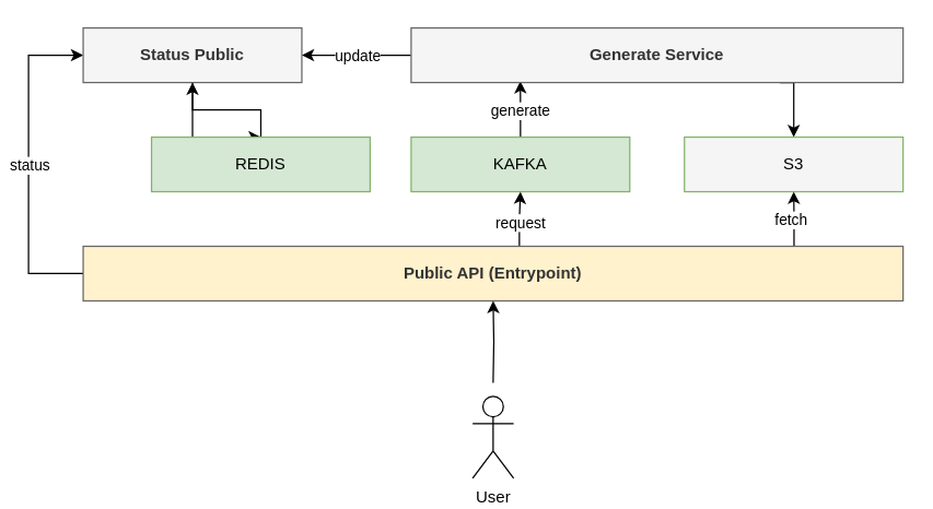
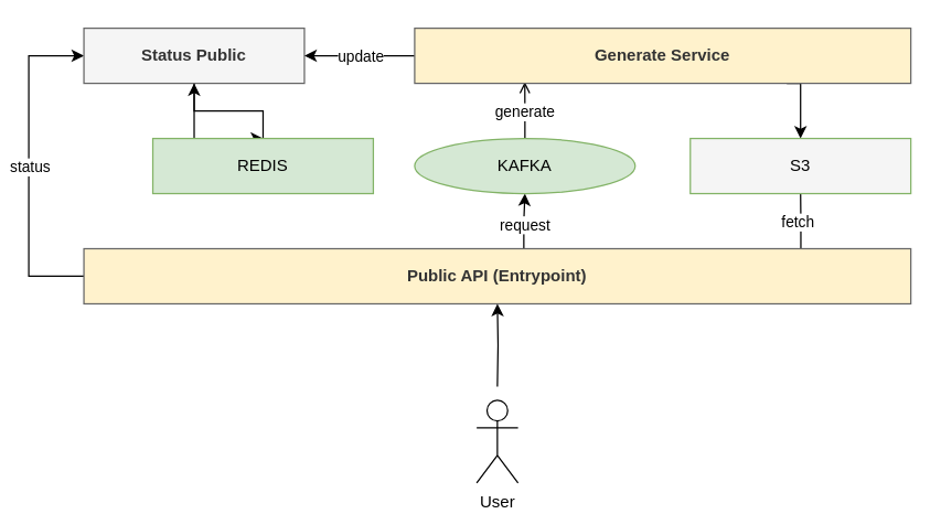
- <mxCell id="17" value="&lt;b&gt;Generate Service&lt;/b&gt;" style="rounded=0;whiteSpace=wrap;html=1;fillColor=#f5f5f5;strokeColor=#666666;fontColor=#333333;" parent="1" vertex="1"><mxGeometry x="300" y="20" width="360" height="40" as="geometry" /></mxCell>
+ <mxCell id="17" value="&lt;b&gt;Generate Service&lt;/b&gt;" style="rounded=0;whiteSpace=wrap;html=1;fillColor=#fff2cc;strokeColor=#666666;fontColor=#333333;" parent="1" vertex="1"><mxGeometry x="300" y="20" width="360" height="40" as="geometry" /></mxCell>
- <mxCell id="11" style="edgeStyle=orthogonalEdgeStyle;rounded=0;orthogonalLoop=1;jettySize=auto;html=1;exitX=0.5;exitY=0;exitDx=0;exitDy=0;entryX=0.222;entryY=0.975;entryDx=0;entryDy=0;startArrow=none;startFill=0;entryPerimeter=0;" parent="1" source="13" target="17" edge="1"><mxGeometry relative="1" as="geometry" /></mxCell>
+ <mxCell id="11" style="edgeStyle=orthogonalEdgeStyle;rounded=0;orthogonalLoop=1;jettySize=auto;html=1;exitX=0.5;exitY=0;exitDx=0;exitDy=0;entryX=0.222;entryY=0.975;entryDx=0;entryDy=0;startArrow=none;startFill=0;entryPerimeter=0;endArrow=open;" parent="1" source="13" target="17" edge="1"><mxGeometry relative="1" as="geometry" /></mxCell>
- <mxCell id="13" value="KAFKA" style="rounded=0;whiteSpace=wrap;html=1;fillColor=#d5e8d4;strokeColor=#82b366;" parent="1" vertex="1"><mxGeometry x="300" y="100" width="160" height="40" as="geometry" /></mxCell>
+ <mxCell id="13" value="KAFKA" style="ellipse;whiteSpace=wrap;html=1;fillColor=#d5e8d4;strokeColor=#82b366;" parent="1" vertex="1"><mxGeometry x="300" y="100" width="160" height="40" as="geometry" /></mxCell>
- <mxCell id="6" style="edgeStyle=orthogonalEdgeStyle;rounded=0;orthogonalLoop=1;jettySize=auto;html=1;exitX=0.867;exitY=0;exitDx=0;exitDy=0;entryX=0.5;entryY=1;entryDx=0;entryDy=0;startArrow=none;startFill=0;exitPerimeter=0;" parent="1" source="8" target="20" edge="1"><mxGeometry relative="1" as="geometry" /></mxCell>
+ <mxCell id="6" style="edgeStyle=orthogonalEdgeStyle;rounded=0;orthogonalLoop=1;jettySize=auto;html=1;exitX=0.867;exitY=0;exitDx=0;exitDy=0;entryX=0.5;entryY=1;entryDx=0;entryDy=0;startArrow=none;startFill=0;exitPerimeter=0;endArrow=none;" parent="1" source="8" target="20" edge="1"><mxGeometry relative="1" as="geometry" /></mxCell>
